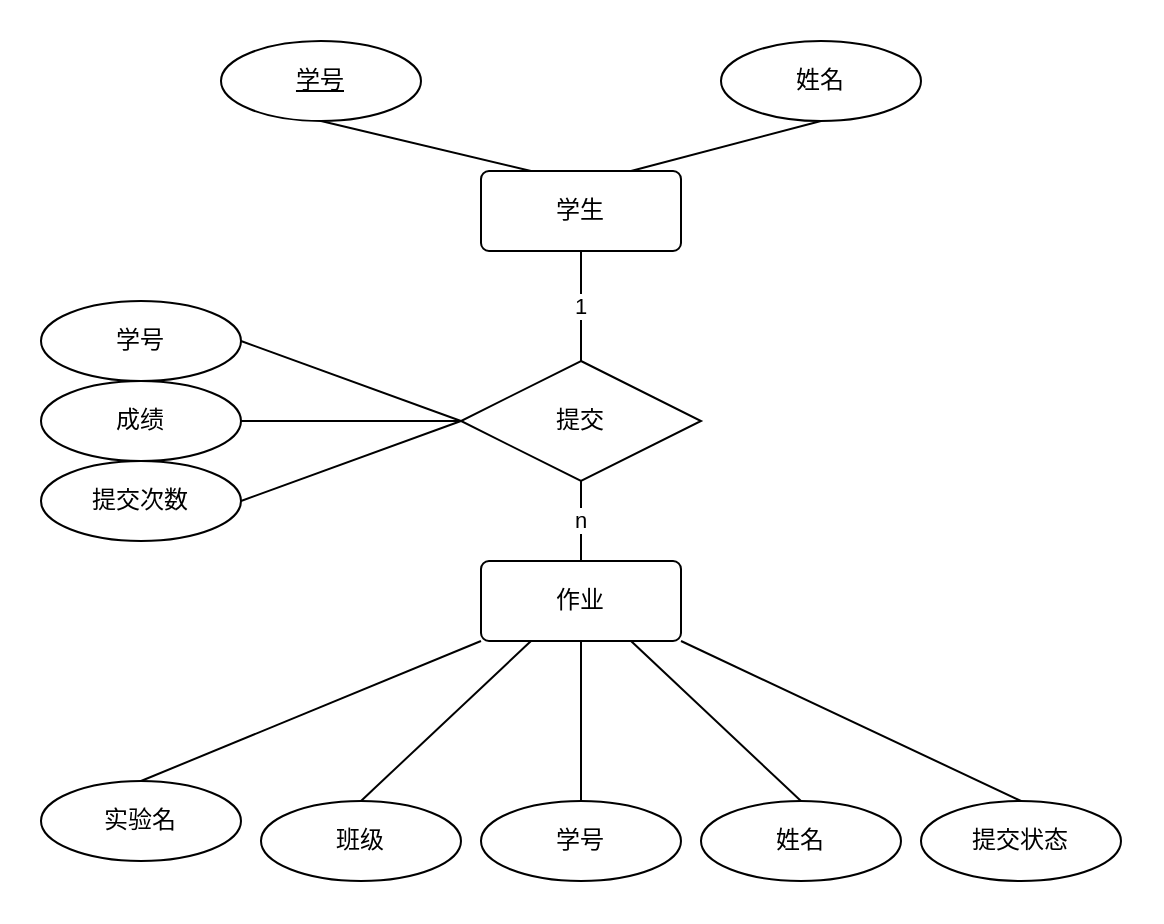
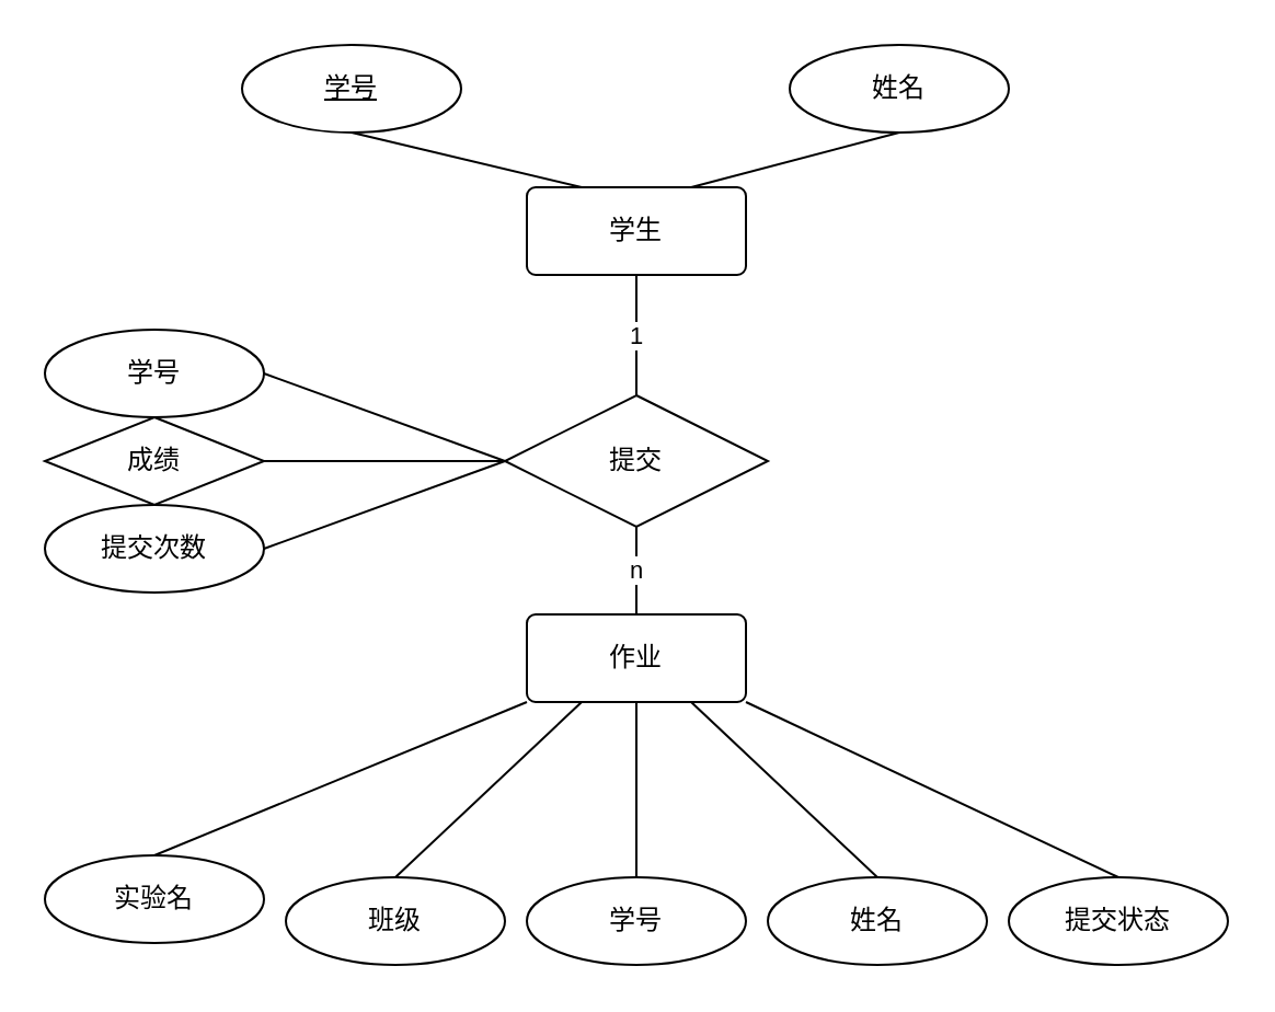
- <mxCell id="11" value="&lt;div&gt;成绩&lt;/div&gt;" style="ellipse;whiteSpace=wrap;html=1;align=center;" vertex="1" parent="1"><mxGeometry x="20" y="190" width="100" height="40" as="geometry" /></mxCell>
+ <mxCell id="11" value="&lt;div&gt;成绩&lt;/div&gt;" style="rhombus;whiteSpace=wrap;html=1;align=center;" vertex="1" parent="1"><mxGeometry x="20" y="190" width="100" height="40" as="geometry" /></mxCell>
